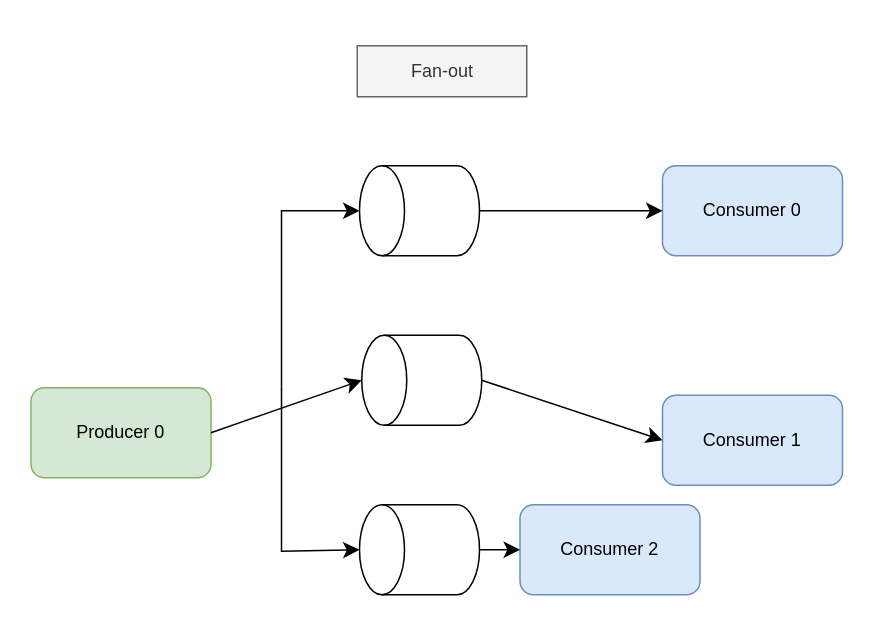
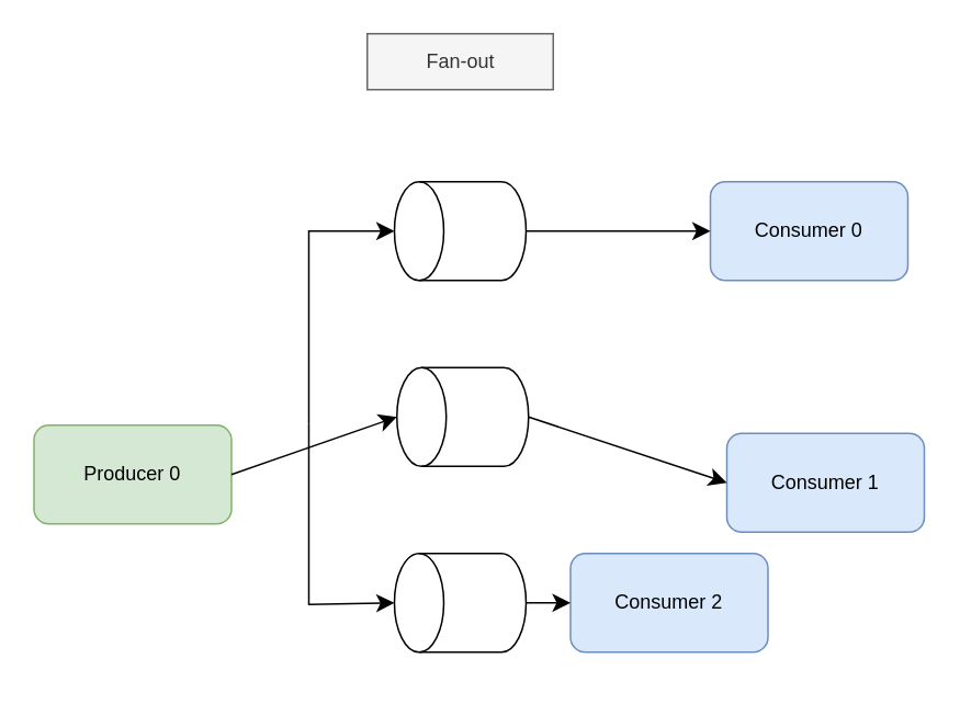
- <mxCell id="6" value="Fan-out" style="rounded=0;whiteSpace=wrap;html=1;fillColor=#f5f5f5;fontColor=#333333;strokeColor=#666666;" vertex="1" parent="1"><mxGeometry x="237.5" y="30" width="113" height="34" as="geometry" /></mxCell>
+ <mxCell id="6" value="Fan-out" style="rounded=0;whiteSpace=wrap;html=1;fillColor=#f5f5f5;fontColor=#333333;strokeColor=#666666;" vertex="1" parent="1"><mxGeometry x="222.5" y="20" width="113" height="34" as="geometry" /></mxCell>
- <mxCell id="2" value="Consumer 0" style="rounded=1;whiteSpace=wrap;html=1;fillColor=#dae8fc;strokeColor=#6c8ebf;" vertex="1" parent="1"><mxGeometry x="441" y="110" width="120" height="60" as="geometry" /></mxCell>
+ <mxCell id="2" value="Consumer 0" style="rounded=1;whiteSpace=wrap;html=1;fillColor=#dae8fc;strokeColor=#6c8ebf;" vertex="1" parent="1"><mxGeometry x="431" y="110" width="120" height="60" as="geometry" /></mxCell>
